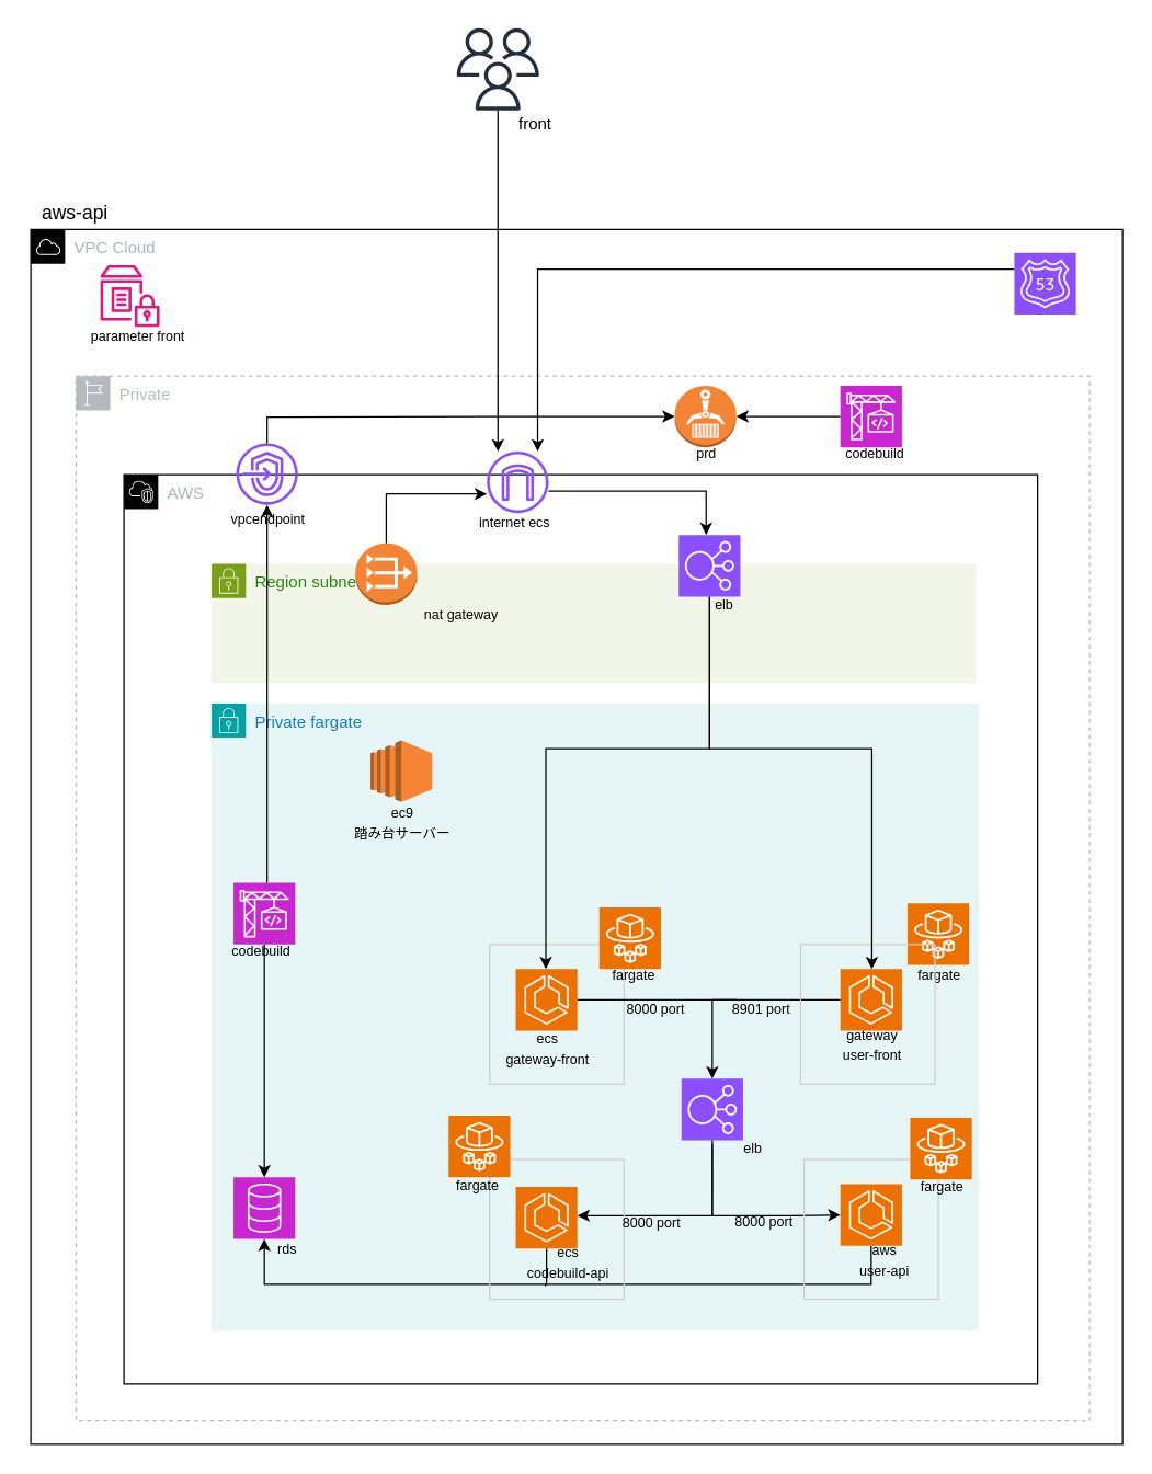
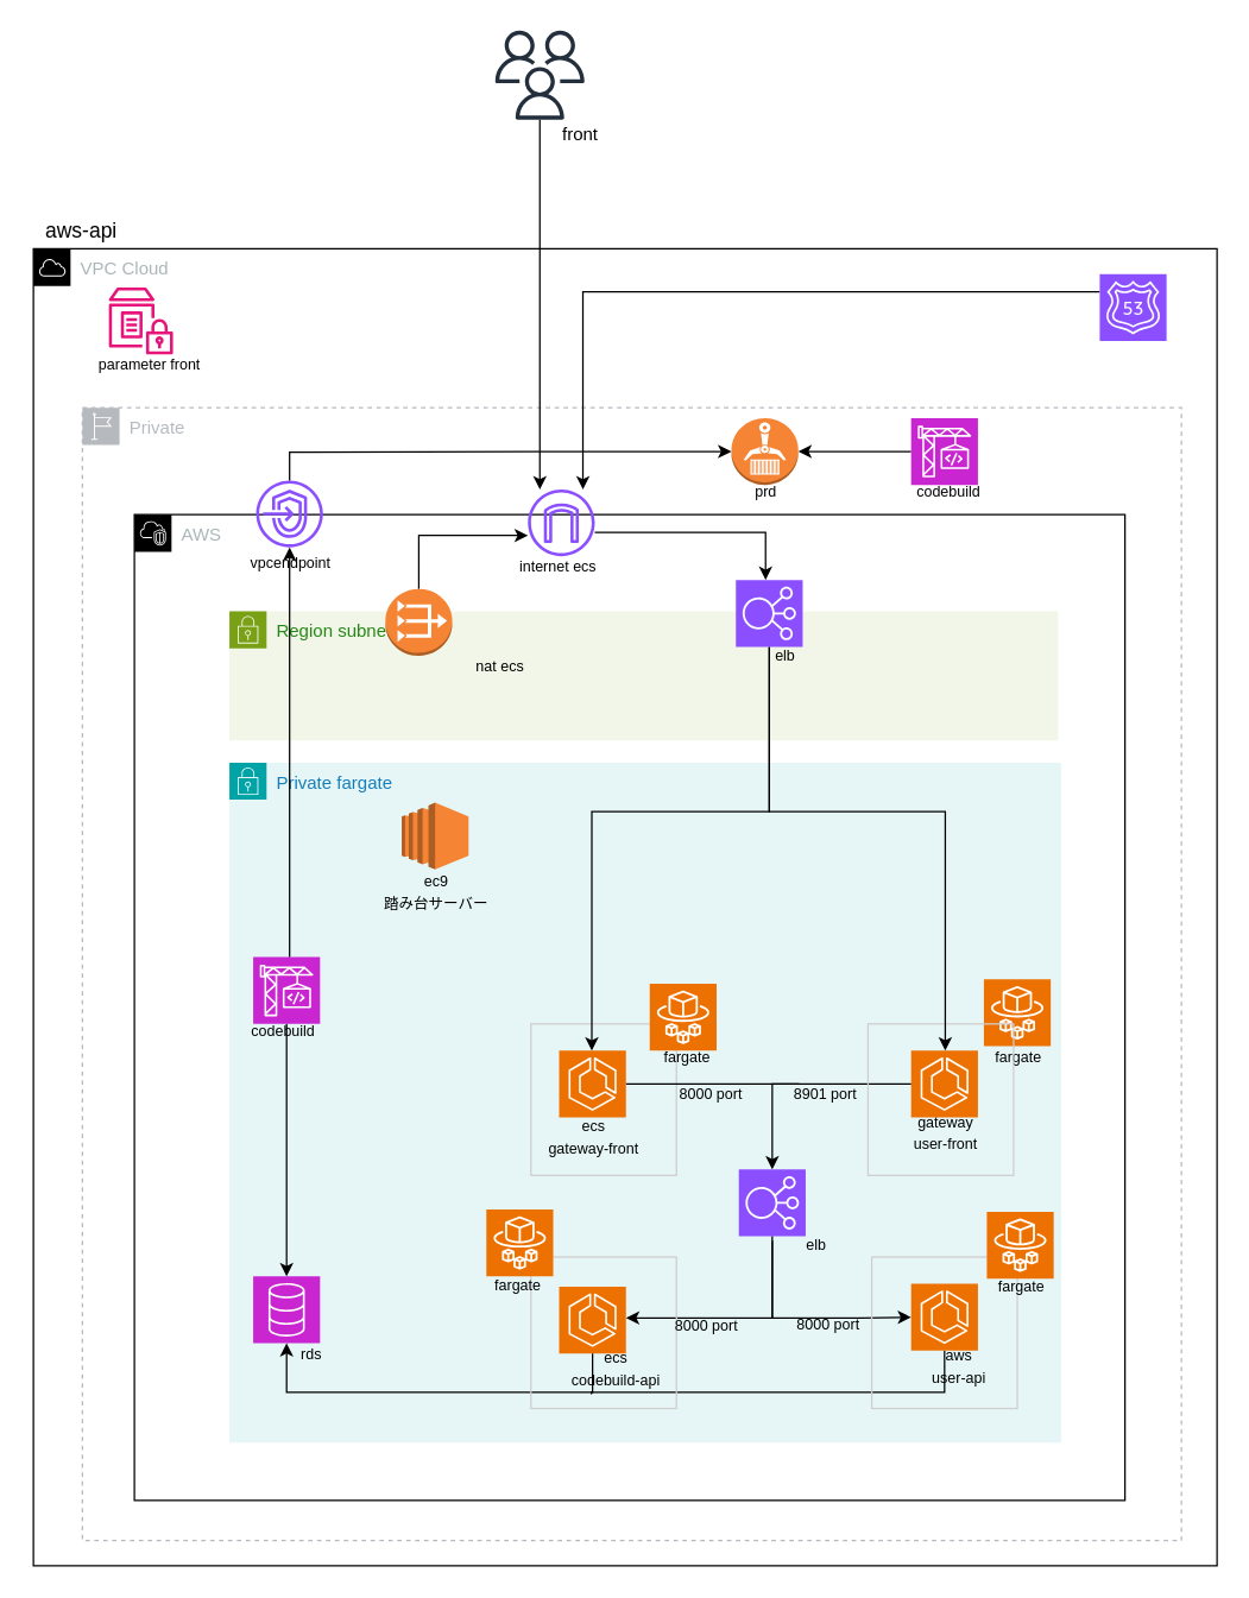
- <mxCell id="43" value="&lt;span style=&quot;font-size: 10px;&quot;&gt;nat gateway&lt;/span&gt;" style="text;html=1;align=center;verticalAlign=middle;resizable=0;points=[];autosize=1;strokeColor=none;fillColor=none;" parent="42" vertex="1"><mxGeometry x="146" y="24" width="72" height="26" as="geometry" /></mxCell>
+ <mxCell id="43" value="&lt;span style=&quot;font-size: 10px;&quot;&gt;nat ecs&lt;/span&gt;" style="text;html=1;align=center;verticalAlign=middle;resizable=0;points=[];autosize=1;strokeColor=none;fillColor=none;" parent="42" vertex="1"><mxGeometry x="146" y="24" width="72" height="26" as="geometry" /></mxCell>
